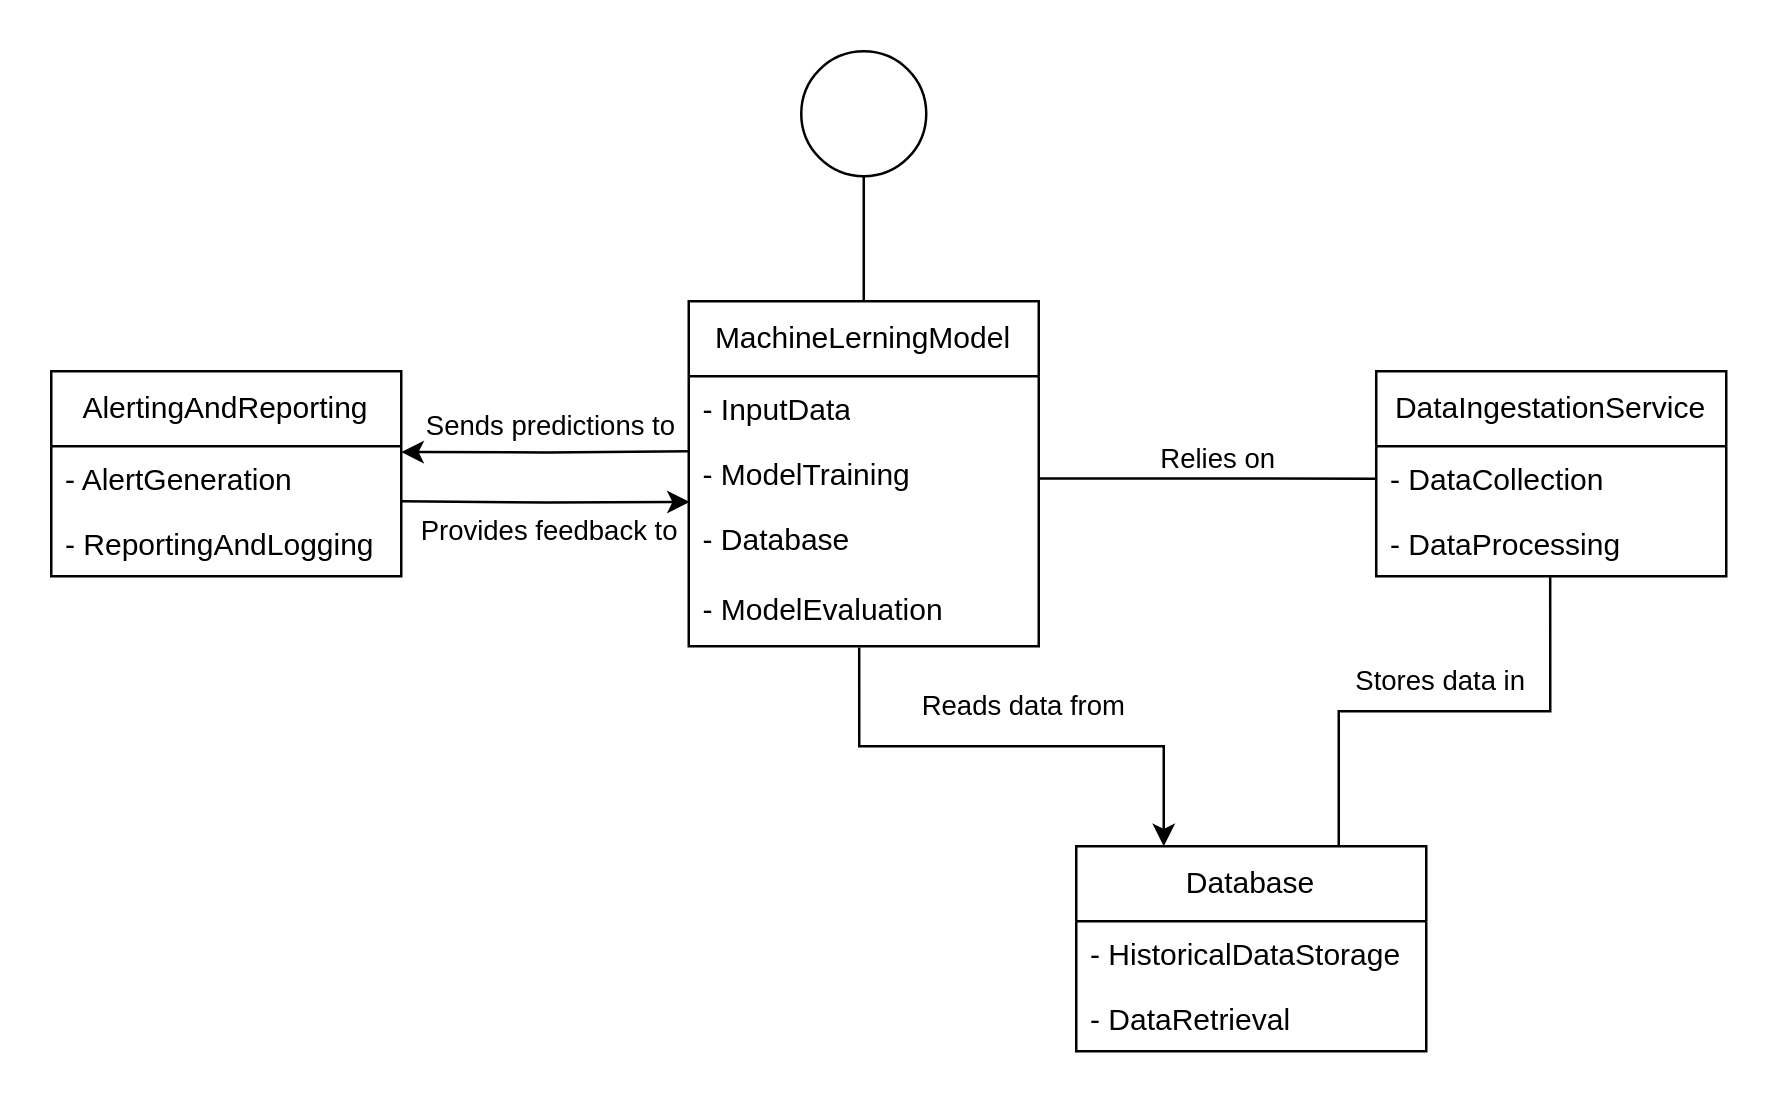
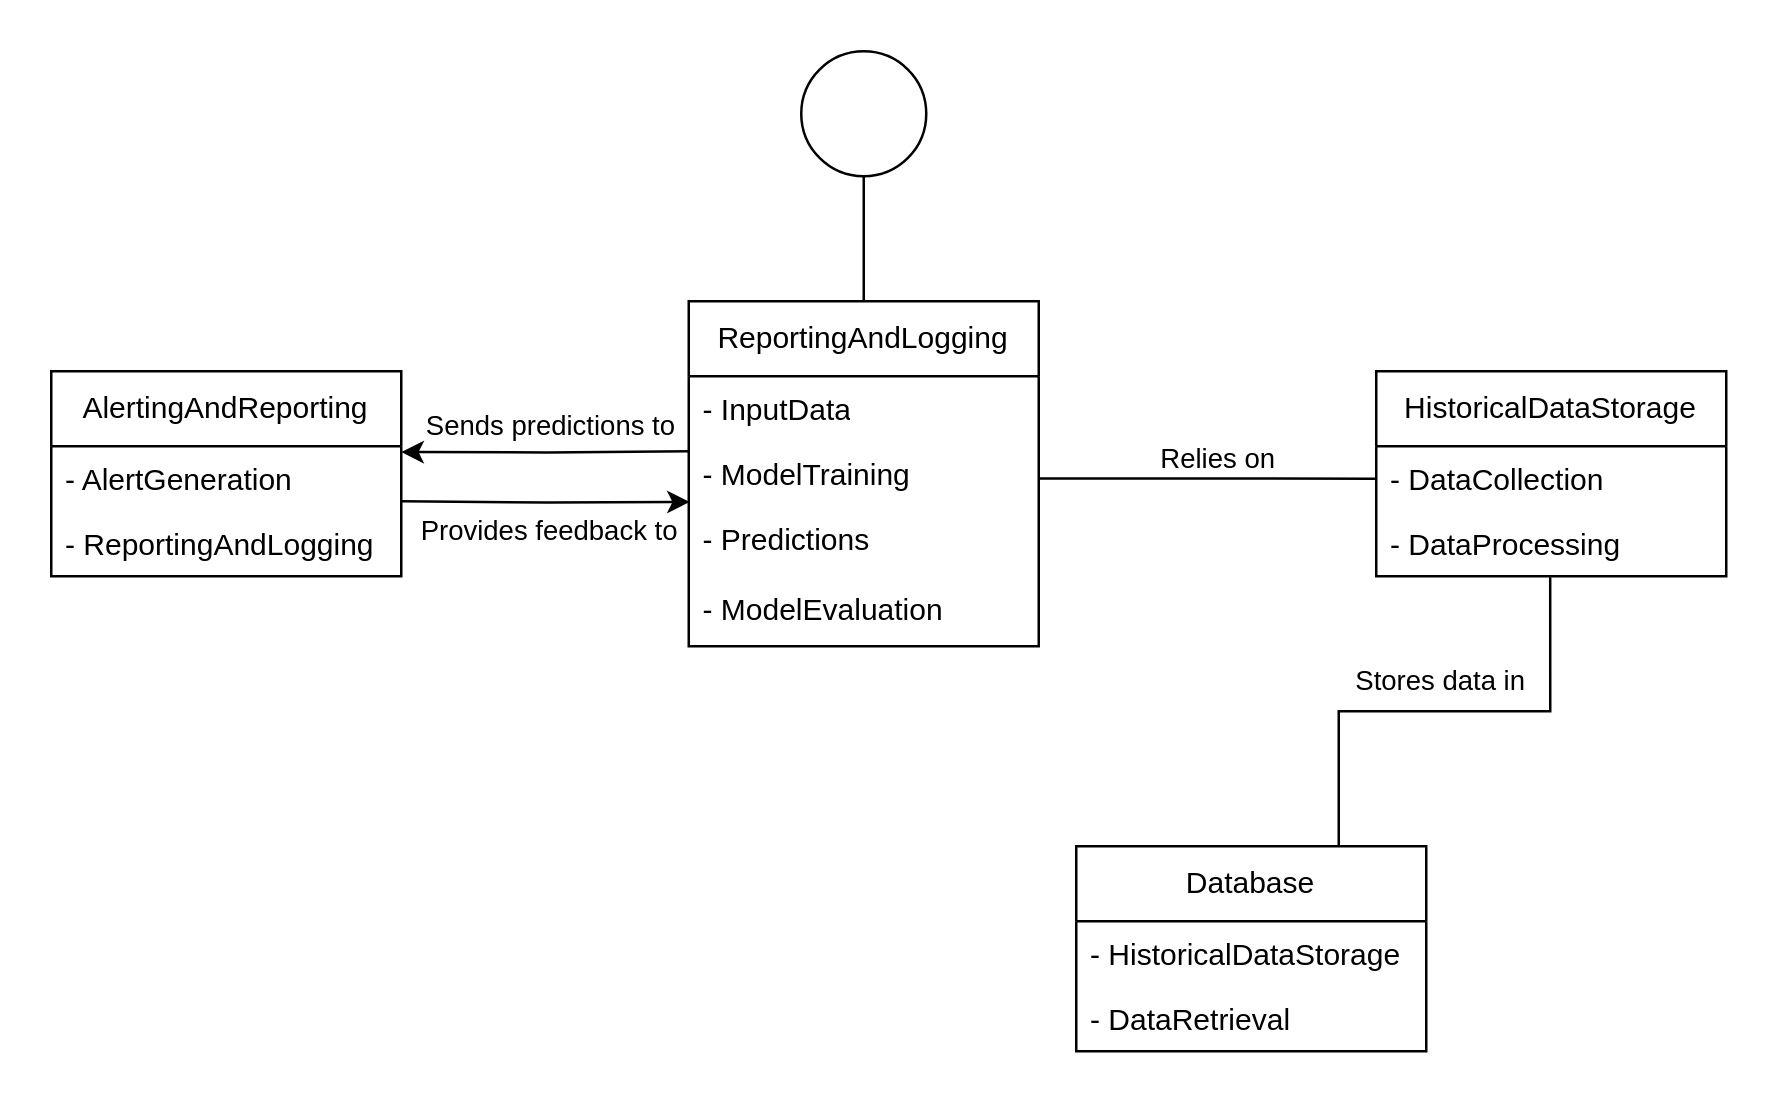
- <mxCell id="4" value="MachineLerningModel" style="swimlane;fontStyle=0;childLayout=stackLayout;horizontal=1;startSize=30;fillColor=none;horizontalStack=0;resizeParent=1;resizeParentMax=0;resizeLast=0;collapsible=1;marginBottom=0;whiteSpace=wrap;html=1;" vertex="1" parent="1"><mxGeometry x="275" y="120" width="140" height="138" as="geometry"><mxRectangle x="320" y="160" width="160" height="30" as="alternateBounds" /></mxGeometry></mxCell>
+ <mxCell id="4" value="ReportingAndLogging" style="swimlane;fontStyle=0;childLayout=stackLayout;horizontal=1;startSize=30;fillColor=none;horizontalStack=0;resizeParent=1;resizeParentMax=0;resizeLast=0;collapsible=1;marginBottom=0;whiteSpace=wrap;html=1;" vertex="1" parent="1"><mxGeometry x="275" y="120" width="140" height="138" as="geometry"><mxRectangle x="320" y="160" width="160" height="30" as="alternateBounds" /></mxGeometry></mxCell>
- <mxCell id="9" value="DataIngestationService" style="swimlane;fontStyle=0;childLayout=stackLayout;horizontal=1;startSize=30;fillColor=none;horizontalStack=0;resizeParent=1;resizeParentMax=0;resizeLast=0;collapsible=1;marginBottom=0;whiteSpace=wrap;html=1;" vertex="1" parent="1"><mxGeometry x="550" y="148" width="140" height="82" as="geometry"><mxRectangle x="320" y="160" width="160" height="30" as="alternateBounds" /></mxGeometry></mxCell>
+ <mxCell id="9" value="HistoricalDataStorage" style="swimlane;fontStyle=0;childLayout=stackLayout;horizontal=1;startSize=30;fillColor=none;horizontalStack=0;resizeParent=1;resizeParentMax=0;resizeLast=0;collapsible=1;marginBottom=0;whiteSpace=wrap;html=1;" vertex="1" parent="1"><mxGeometry x="550" y="148" width="140" height="82" as="geometry"><mxRectangle x="320" y="160" width="160" height="30" as="alternateBounds" /></mxGeometry></mxCell>
- <mxCell id="7" value="- Database" style="text;strokeColor=none;fillColor=none;align=left;verticalAlign=top;spacingLeft=4;spacingRight=4;overflow=hidden;rotatable=0;points=[[0,0.5],[1,0.5]];portConstraint=eastwest;whiteSpace=wrap;html=1;" vertex="1" parent="4"><mxGeometry y="82" width="140" height="28" as="geometry" /></mxCell>
+ <mxCell id="7" value="- Predictions" style="text;strokeColor=none;fillColor=none;align=left;verticalAlign=top;spacingLeft=4;spacingRight=4;overflow=hidden;rotatable=0;points=[[0,0.5],[1,0.5]];portConstraint=eastwest;whiteSpace=wrap;html=1;" vertex="1" parent="4"><mxGeometry y="82" width="140" height="28" as="geometry" /></mxCell>
- <mxCell id="20" value="" style="endArrow=classic;html=1;edgeStyle=orthogonalEdgeStyle;rounded=0;exitX=0.487;exitY=1.019;exitDx=0;exitDy=0;exitPerimeter=0;entryX=0.25;entryY=0;entryDx=0;entryDy=0;endFill=1;" edge="1" parent="1" source="8" target="12"><mxGeometry relative="1" as="geometry"><mxPoint x="340" y="310" as="sourcePoint" /><mxPoint x="500" y="310" as="targetPoint" /></mxGeometry></mxCell>
- <mxCell id="21" value="Reads data from" style="edgeLabel;resizable=0;html=1;align=right;verticalAlign=bottom;" connectable="0" vertex="1" parent="20"><mxGeometry x="1" relative="1" as="geometry"><mxPoint x="-15" y="-48" as="offset" /></mxGeometry></mxCell>
